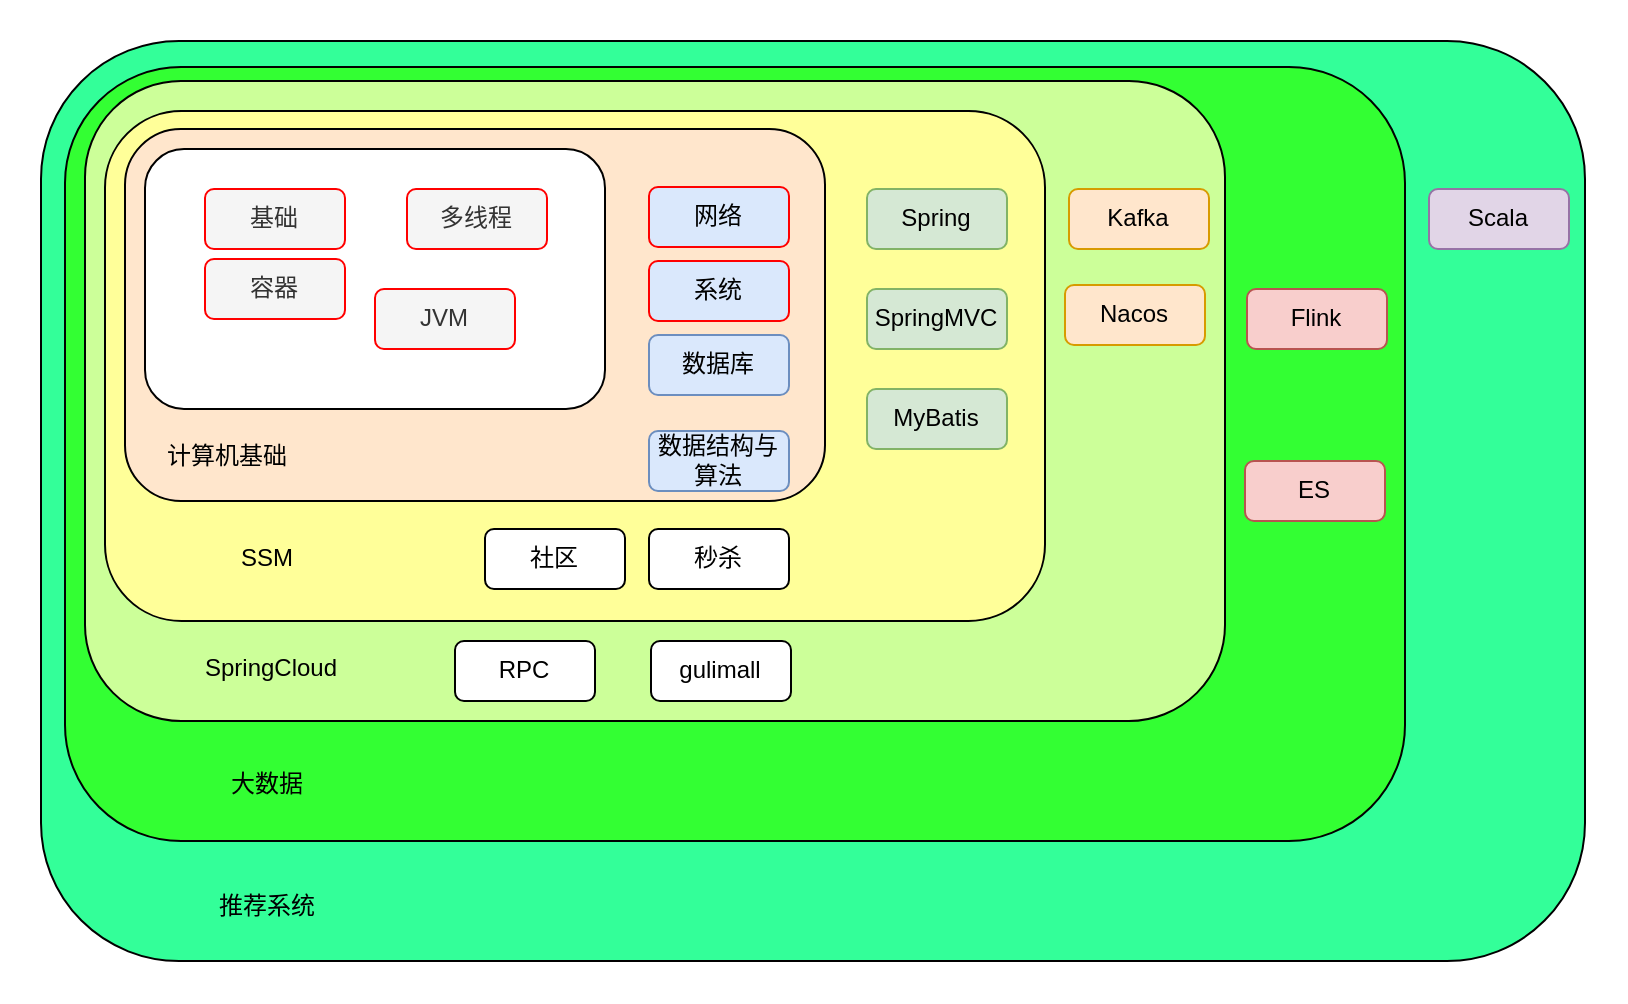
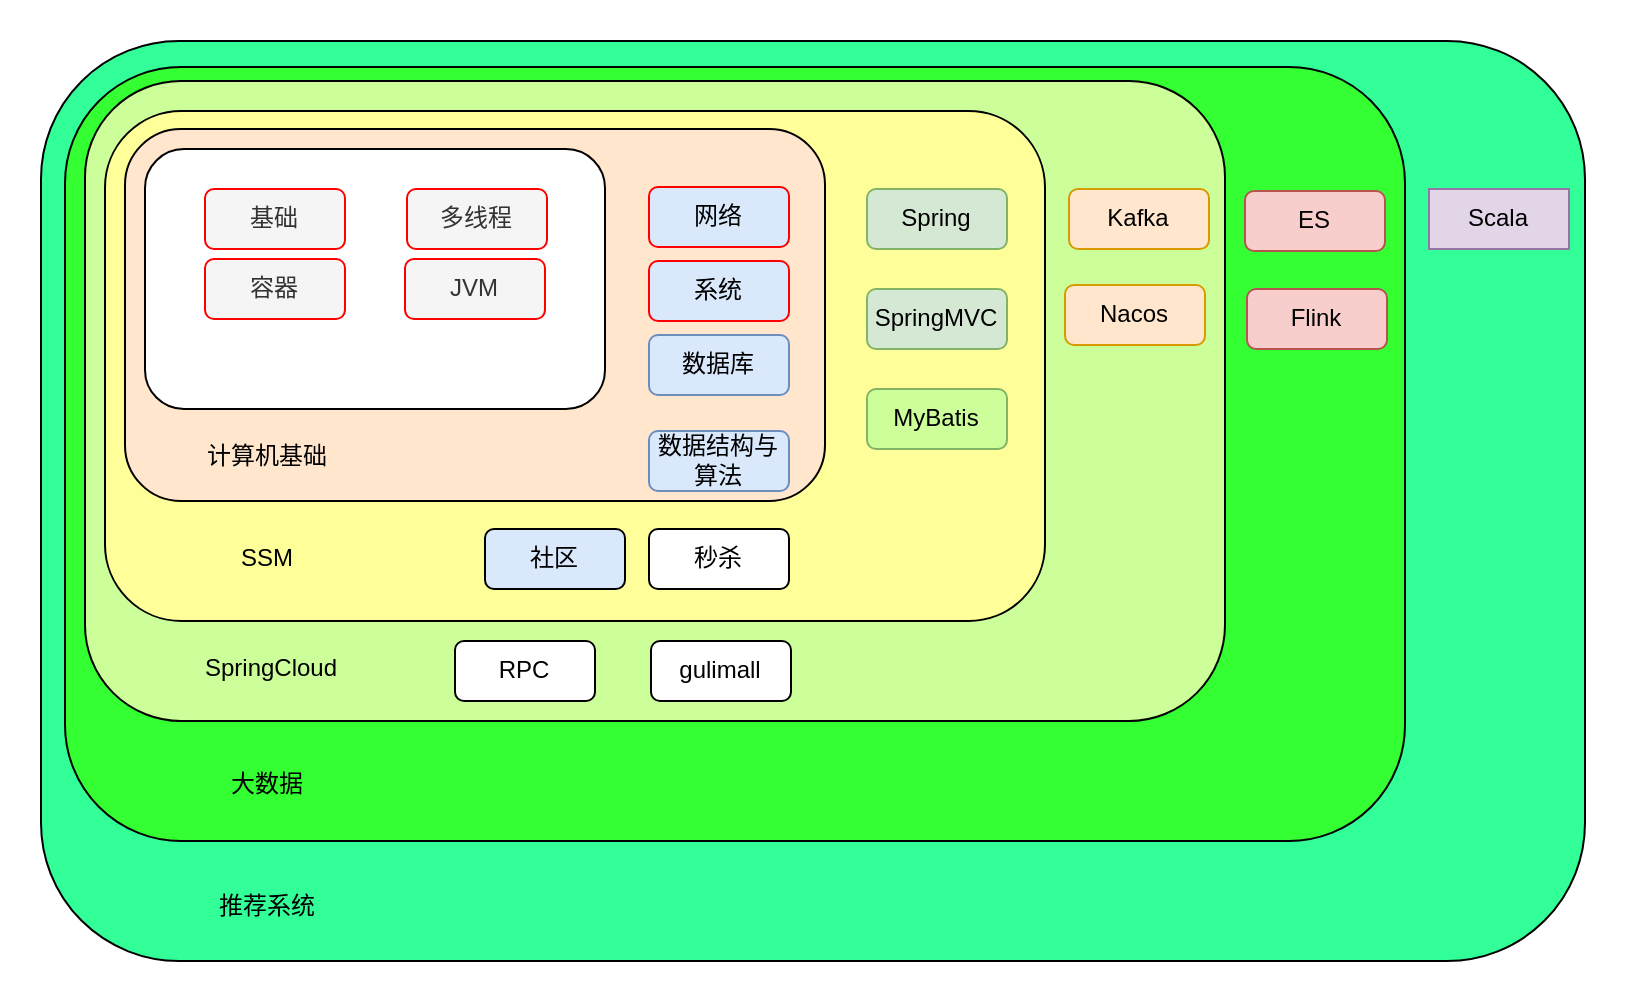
- <mxCell id="32" value="Scala" style="rounded=1;whiteSpace=wrap;html=1;fillColor=#e1d5e7;strokeColor=#9673a6;" vertex="1" parent="1"><mxGeometry x="714" y="94" width="70" height="30" as="geometry" /></mxCell>
+ <mxCell id="32" value="Scala" style="whiteSpace=wrap;html=1;fillColor=#e1d5e7;strokeColor=#9673a6;rounded=0;" vertex="1" parent="1"><mxGeometry x="714" y="94" width="70" height="30" as="geometry" /></mxCell>
- <mxCell id="12" value="JVM" style="rounded=1;whiteSpace=wrap;html=1;fillColor=#f5f5f5;fontColor=#333333;strokeColor=#FF0000;" vertex="1" parent="1"><mxGeometry x="187" y="144" width="70" height="30" as="geometry" /></mxCell>
+ <mxCell id="12" value="JVM" style="rounded=1;whiteSpace=wrap;html=1;fillColor=#f5f5f5;fontColor=#333333;strokeColor=#FF0000;" vertex="1" parent="1"><mxGeometry x="202" y="129" width="70" height="30" as="geometry" /></mxCell>
- <mxCell id="18" value="MyBatis" style="rounded=1;whiteSpace=wrap;html=1;fillColor=#d5e8d4;strokeColor=#82b366;" vertex="1" parent="1"><mxGeometry x="433" y="194" width="70" height="30" as="geometry" /></mxCell>
+ <mxCell id="18" value="MyBatis" style="rounded=1;whiteSpace=wrap;html=1;fillColor=#ccff99;strokeColor=#82b366;" vertex="1" parent="1"><mxGeometry x="433" y="194" width="70" height="30" as="geometry" /></mxCell>
- <mxCell id="7" value="计算机基础" style="text;html=1;strokeColor=none;fillColor=none;align=center;verticalAlign=middle;whiteSpace=wrap;rounded=0;" vertex="1" parent="1"><mxGeometry x="81" y="213" width="65" height="30" as="geometry" /></mxCell>
+ <mxCell id="7" value="计算机基础" style="text;html=1;strokeColor=none;fillColor=none;align=center;verticalAlign=middle;whiteSpace=wrap;rounded=0;" vertex="1" parent="1"><mxGeometry x="101" y="213" width="65" height="30" as="geometry" /></mxCell>
- <mxCell id="23" value="ES" style="rounded=1;whiteSpace=wrap;html=1;fillColor=#f8cecc;strokeColor=#b85450;" vertex="1" parent="1"><mxGeometry x="622" y="230" width="70" height="30" as="geometry" /></mxCell>
+ <mxCell id="23" value="ES" style="rounded=1;whiteSpace=wrap;html=1;fillColor=#f8cecc;strokeColor=#b85450;" vertex="1" parent="1"><mxGeometry x="622" y="95" width="70" height="30" as="geometry" /></mxCell>
- <mxCell id="20" value="社区" style="rounded=1;whiteSpace=wrap;html=1;" vertex="1" parent="1"><mxGeometry x="242" y="264" width="70" height="30" as="geometry" /></mxCell>
+ <mxCell id="20" value="社区" style="rounded=1;whiteSpace=wrap;html=1;fillColor=#dae8fc;" vertex="1" parent="1"><mxGeometry x="242" y="264" width="70" height="30" as="geometry" /></mxCell>
